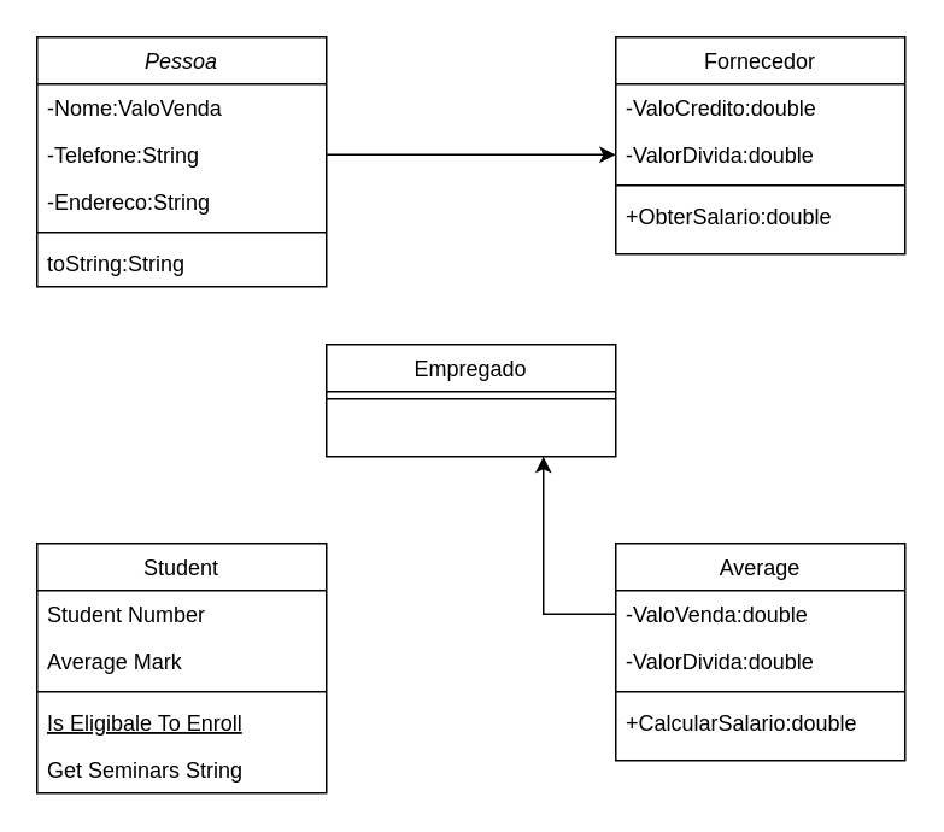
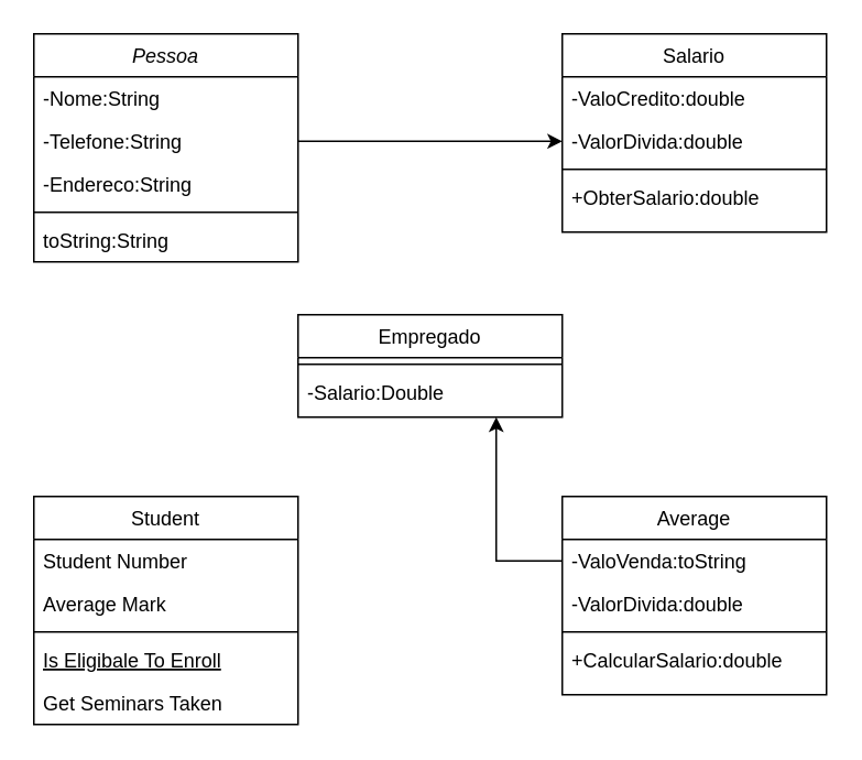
- <mxCell id="8" value="Fornecedor" style="swimlane;fontStyle=0;align=center;verticalAlign=top;childLayout=stackLayout;horizontal=1;startSize=26;horizontalStack=0;resizeParent=1;resizeLast=0;collapsible=1;marginBottom=0;rounded=0;shadow=0;strokeWidth=1;" vertex="1" parent="1"><mxGeometry x="340" y="20" width="160" height="120" as="geometry"><mxRectangle x="550" y="140" width="160" height="26" as="alternateBounds" /></mxGeometry></mxCell>
+ <mxCell id="8" value="Salario" style="swimlane;fontStyle=0;align=center;verticalAlign=top;childLayout=stackLayout;horizontal=1;startSize=26;horizontalStack=0;resizeParent=1;resizeLast=0;collapsible=1;marginBottom=0;rounded=0;shadow=0;strokeWidth=1;" vertex="1" parent="1"><mxGeometry x="340" y="20" width="160" height="120" as="geometry"><mxRectangle x="550" y="140" width="160" height="26" as="alternateBounds" /></mxGeometry></mxCell>
- <mxCell id="3" value="-Nome:ValoVenda&#10;" style="text;align=left;verticalAlign=top;spacingLeft=4;spacingRight=4;overflow=hidden;rotatable=0;points=[[0,0.5],[1,0.5]];portConstraint=eastwest;" vertex="1" parent="2"><mxGeometry y="26" width="160" height="26" as="geometry" /></mxCell>
+ <mxCell id="3" value="-Nome:String&#10;" style="text;align=left;verticalAlign=top;spacingLeft=4;spacingRight=4;overflow=hidden;rotatable=0;points=[[0,0.5],[1,0.5]];portConstraint=eastwest;" vertex="1" parent="2"><mxGeometry y="26" width="160" height="26" as="geometry" /></mxCell>
+ <mxCell id="27" value="-Salario:Double" style="text;align=left;verticalAlign=top;spacingLeft=4;spacingRight=4;overflow=hidden;rotatable=0;points=[[0,0.5],[1,0.5]];portConstraint=eastwest;" vertex="1" parent="1"><mxGeometry x="180" y="224" width="160" height="26" as="geometry" /></mxCell>
- <mxCell id="14" value="-ValoVenda:double" style="text;align=left;verticalAlign=top;spacingLeft=4;spacingRight=4;overflow=hidden;rotatable=0;points=[[0,0.5],[1,0.5]];portConstraint=eastwest;" vertex="1" parent="13"><mxGeometry y="26" width="160" height="26" as="geometry" /></mxCell>
+ <mxCell id="14" value="-ValoVenda:toString" style="text;align=left;verticalAlign=top;spacingLeft=4;spacingRight=4;overflow=hidden;rotatable=0;points=[[0,0.5],[1,0.5]];portConstraint=eastwest;" vertex="1" parent="13"><mxGeometry y="26" width="160" height="26" as="geometry" /></mxCell>
- <mxCell id="23" value="Get Seminars String" style="text;align=left;verticalAlign=top;spacingLeft=4;spacingRight=4;overflow=hidden;rotatable=0;points=[[0,0.5],[1,0.5]];portConstraint=eastwest;" vertex="1" parent="18"><mxGeometry y="112" width="160" height="26" as="geometry" /></mxCell>
+ <mxCell id="23" value="Get Seminars Taken" style="text;align=left;verticalAlign=top;spacingLeft=4;spacingRight=4;overflow=hidden;rotatable=0;points=[[0,0.5],[1,0.5]];portConstraint=eastwest;" vertex="1" parent="18"><mxGeometry y="112" width="160" height="26" as="geometry" /></mxCell>
